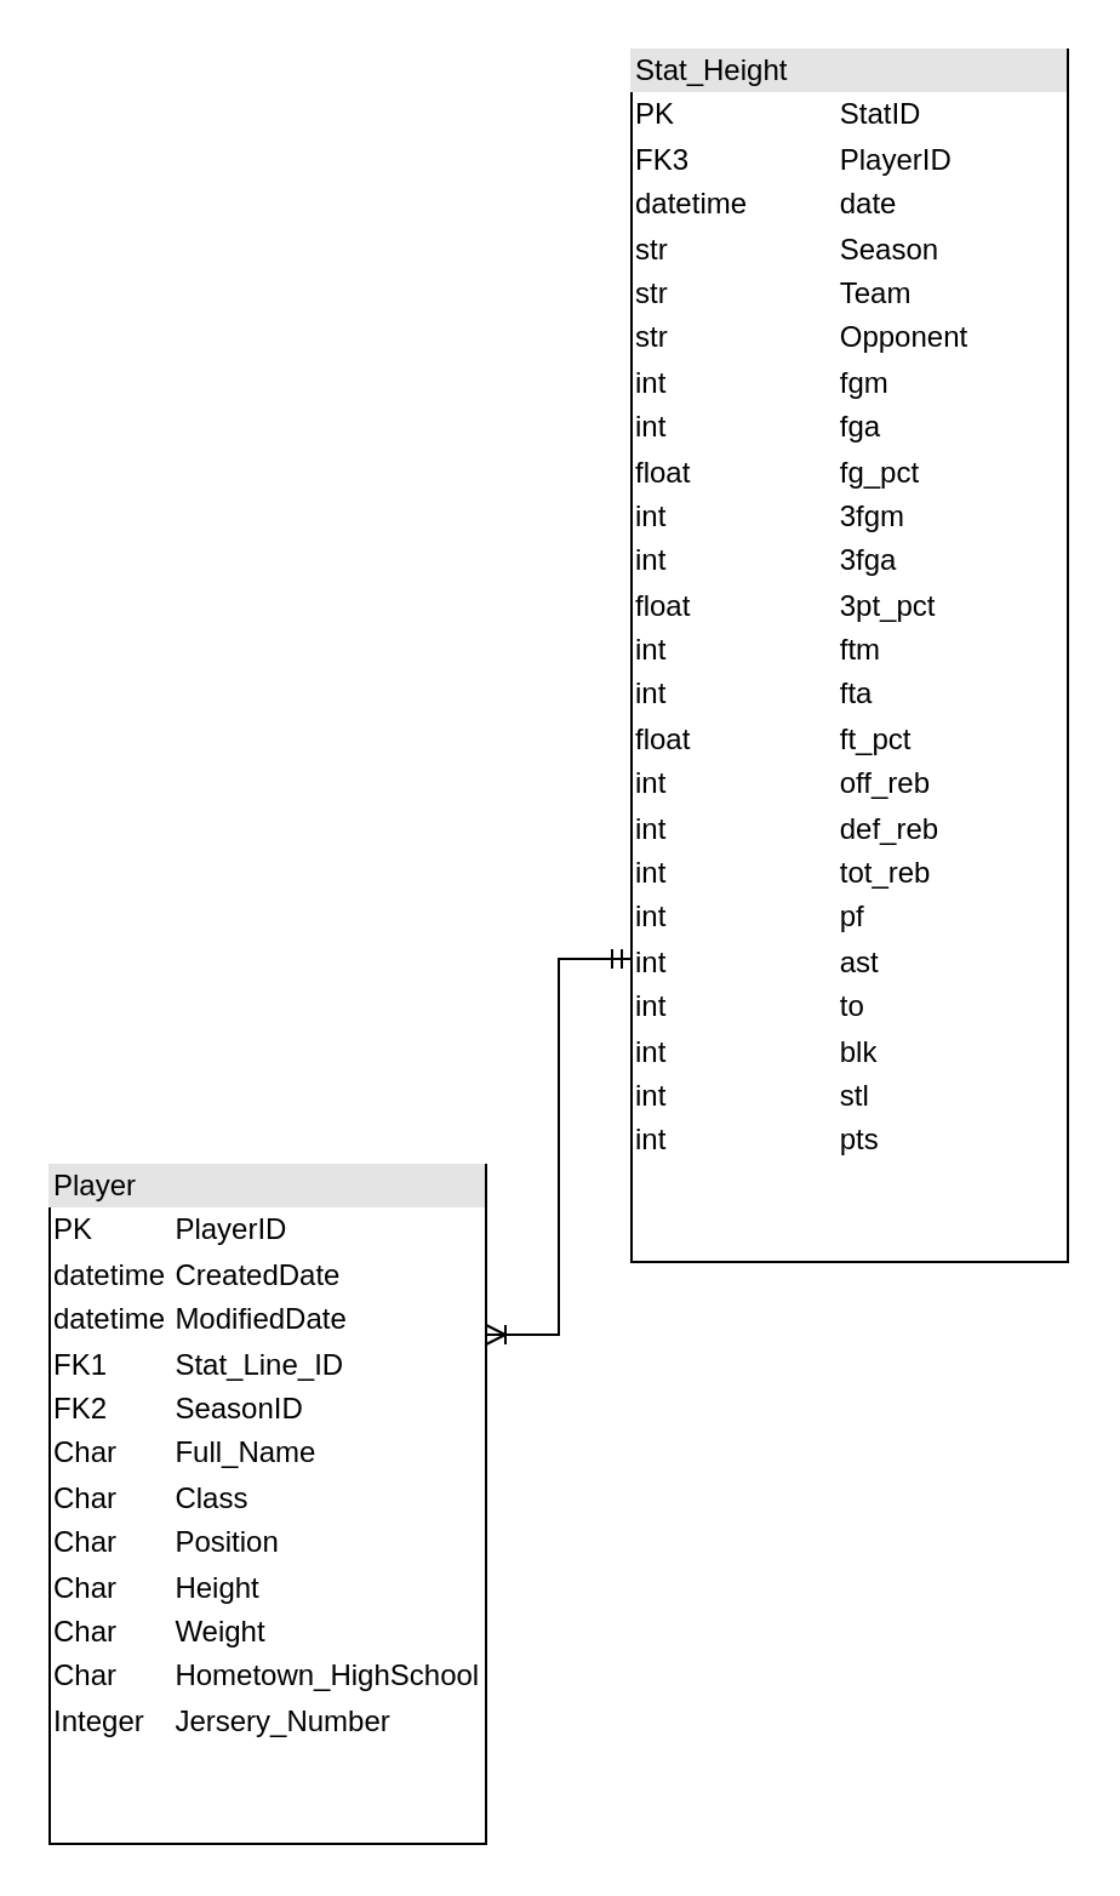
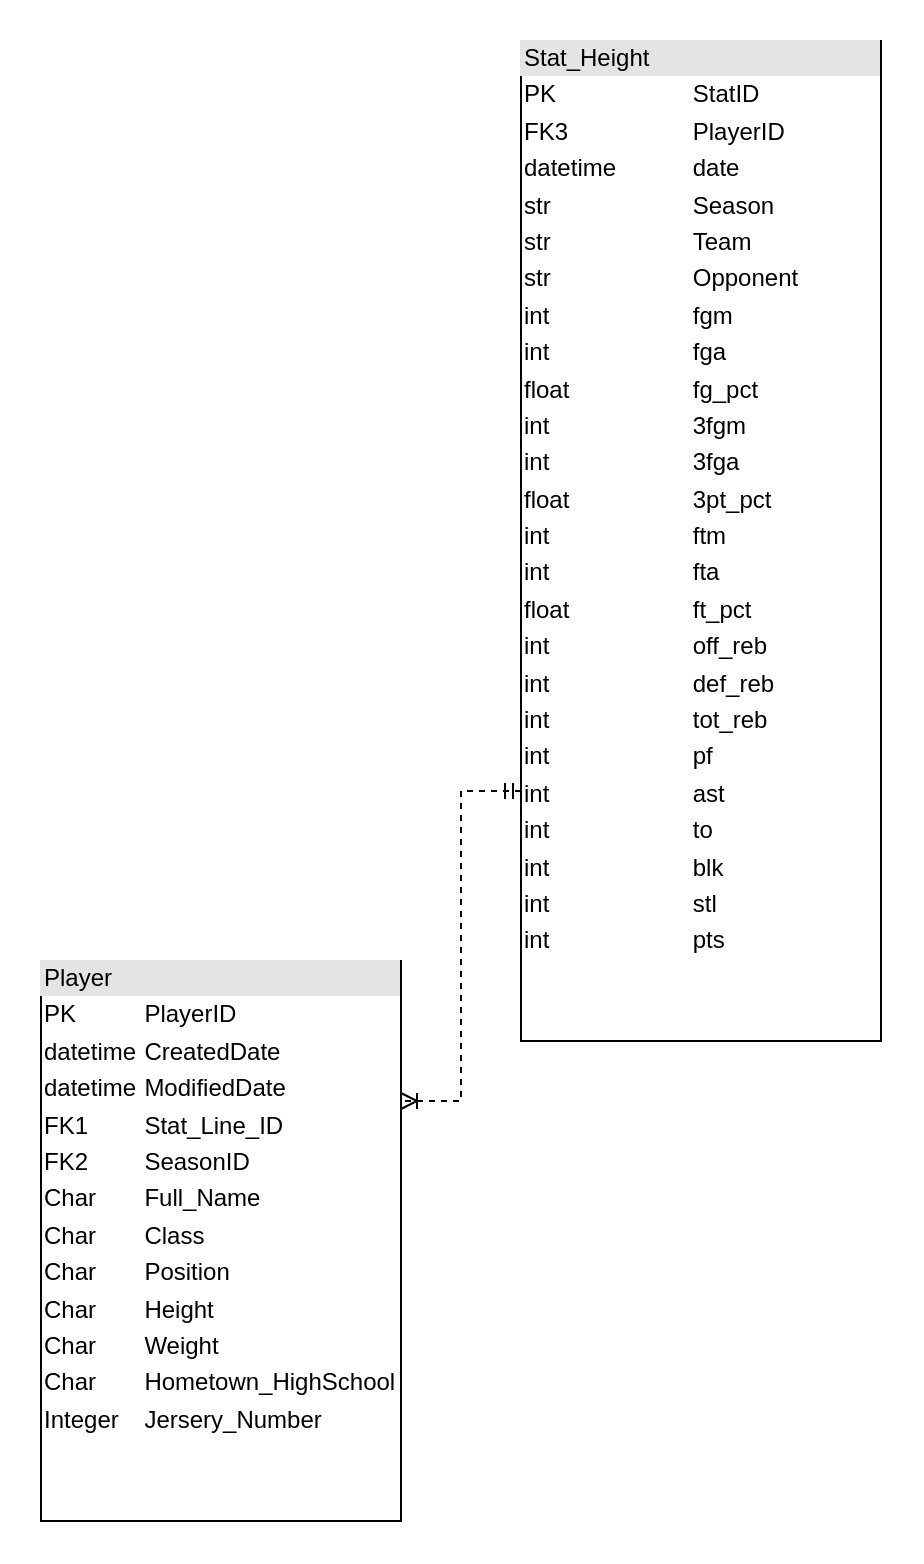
- <mxCell id="4" value="" style="edgeStyle=entityRelationEdgeStyle;fontSize=12;html=1;endArrow=ERoneToMany;startArrow=ERmandOne;rounded=0;entryX=1;entryY=0.25;entryDx=0;entryDy=0;exitX=0;exitY=0.75;exitDx=0;exitDy=0;" parent="1" source="3" target="2" edge="1"><mxGeometry width="100" height="100" relative="1" as="geometry"><mxPoint x="200" y="370" as="sourcePoint" /><mxPoint x="300" y="270" as="targetPoint" /></mxGeometry></mxCell>
+ <mxCell id="4" value="" style="edgeStyle=entityRelationEdgeStyle;fontSize=12;html=1;endArrow=ERoneToMany;startArrow=ERmandOne;rounded=0;entryX=1;entryY=0.25;entryDx=0;entryDy=0;exitX=0;exitY=0.75;exitDx=0;exitDy=0;dashed=1;" parent="1" source="3" target="2" edge="1"><mxGeometry width="100" height="100" relative="1" as="geometry"><mxPoint x="200" y="370" as="sourcePoint" /><mxPoint x="300" y="270" as="targetPoint" /></mxGeometry></mxCell>
